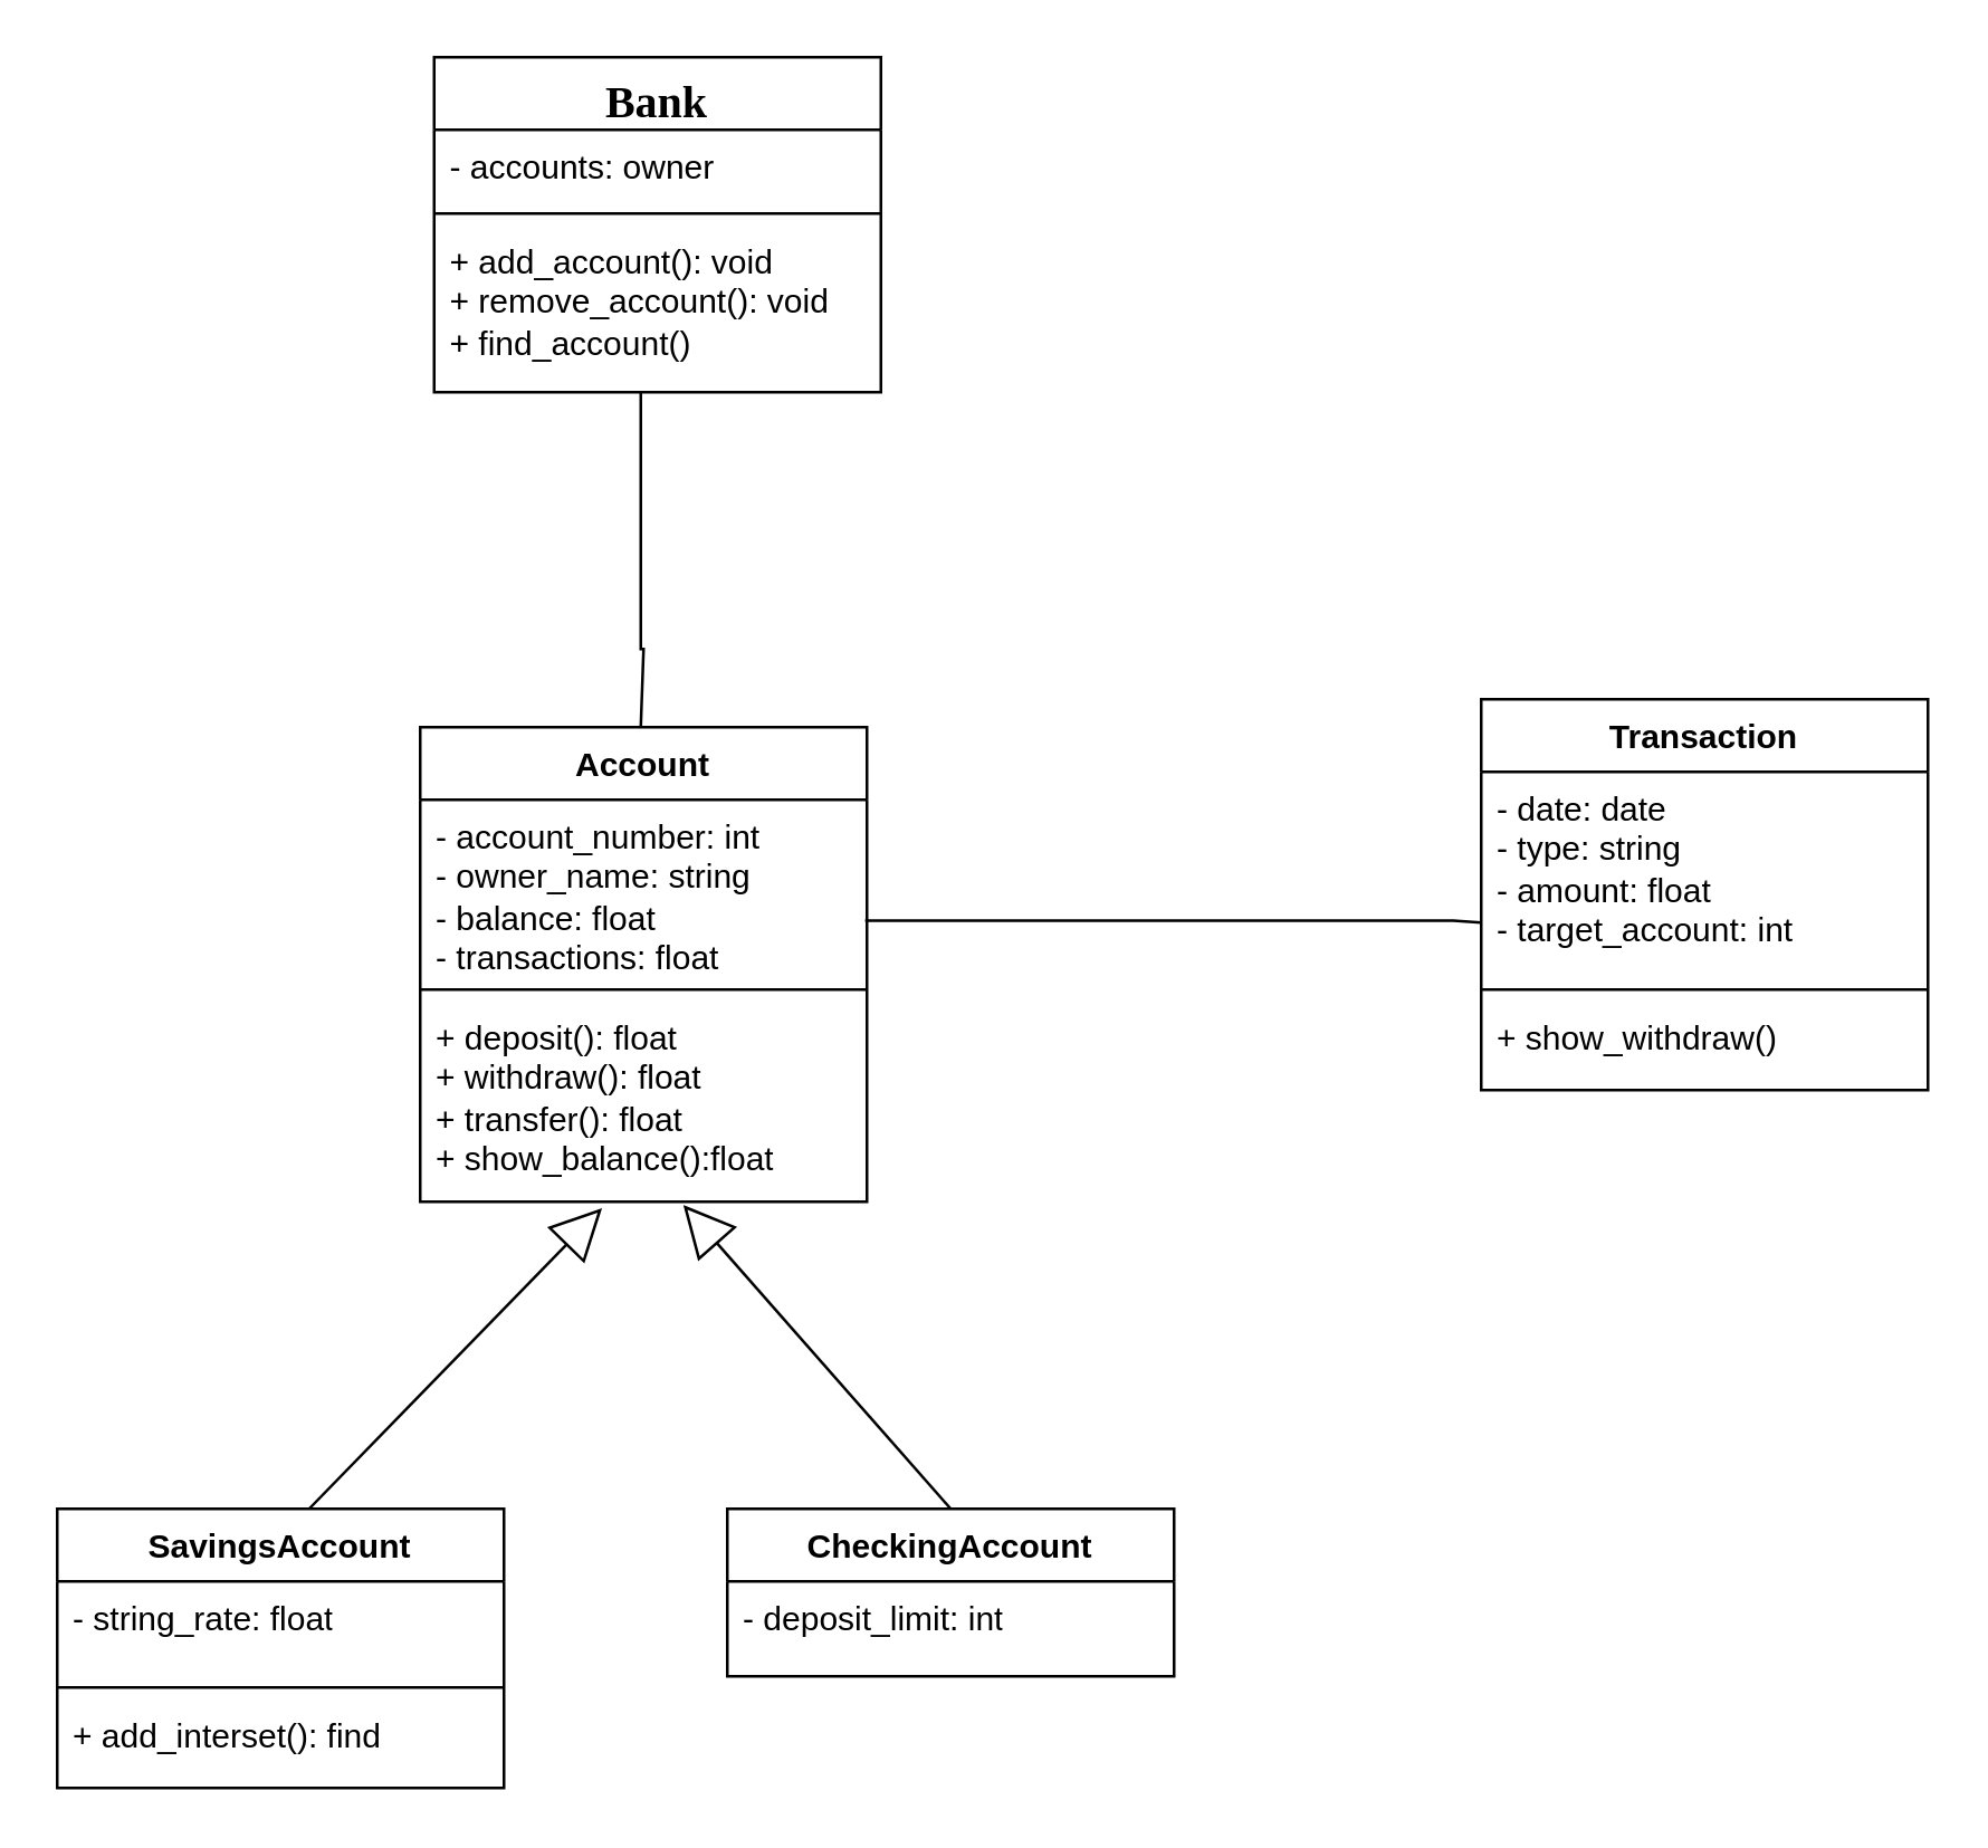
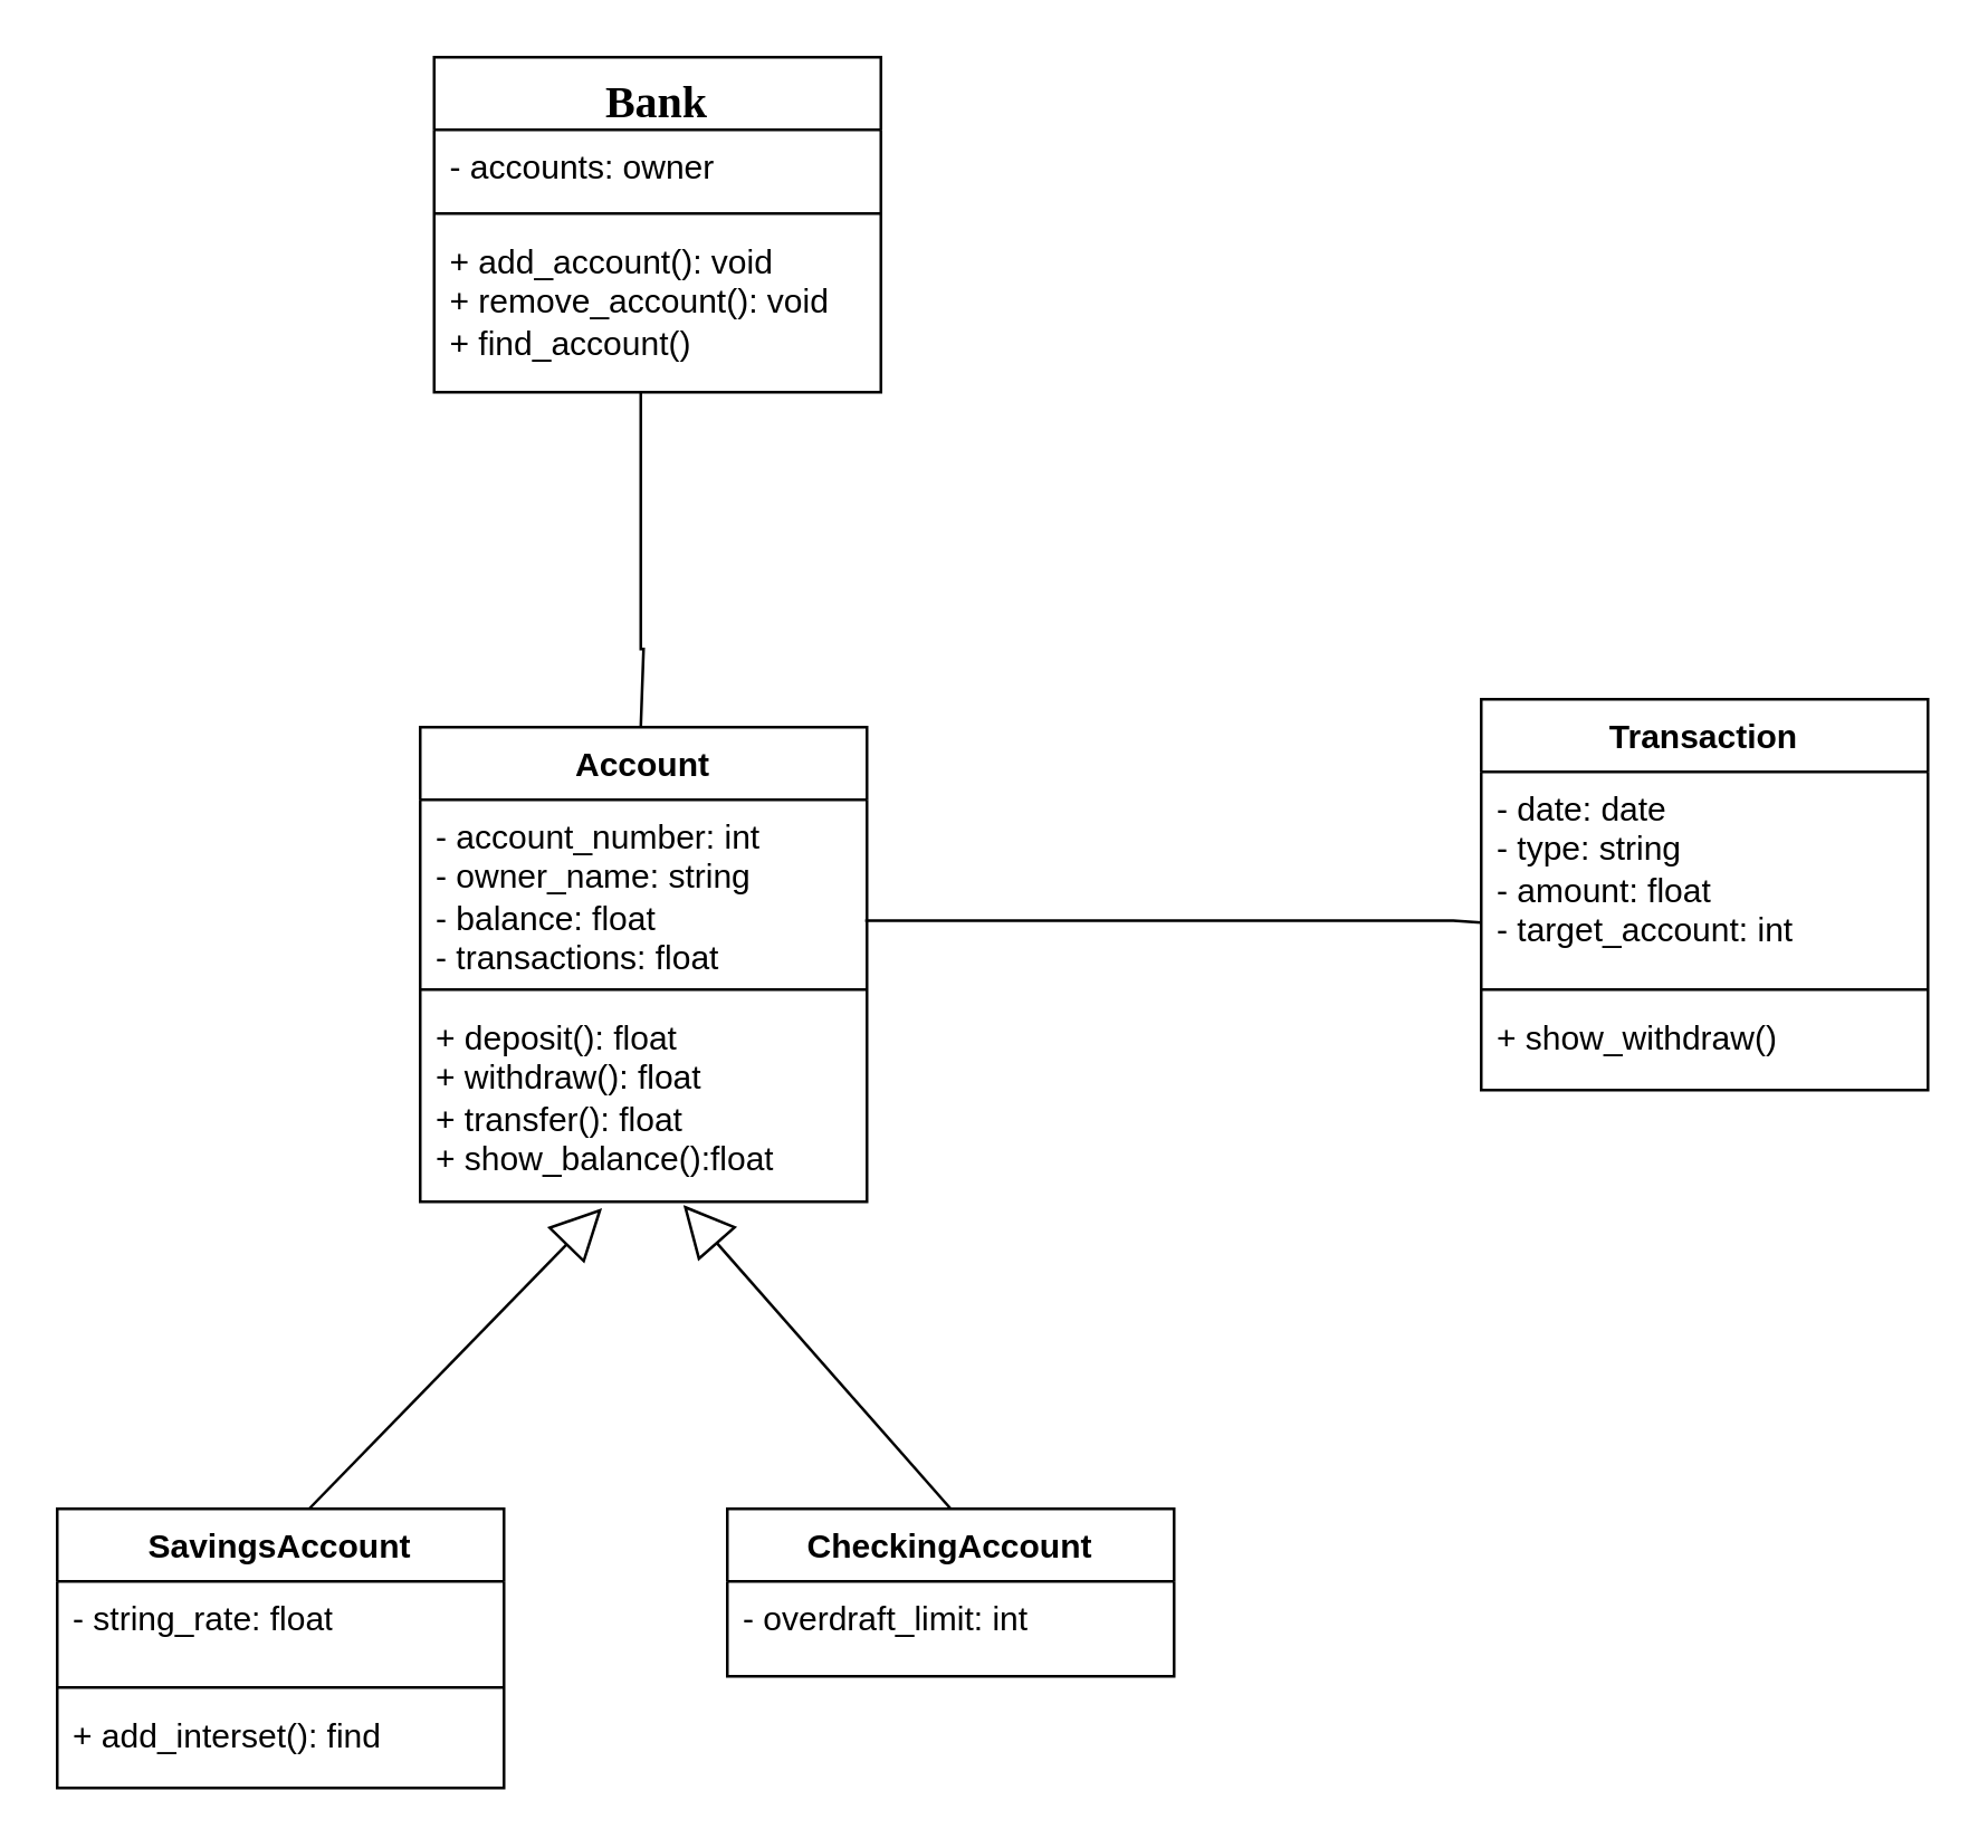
- <mxCell id="18" value="&lt;div&gt;&lt;div&gt;- deposit_limit: int&lt;/div&gt;&lt;/div&gt;" style="text;strokeColor=none;fillColor=none;align=left;verticalAlign=top;spacingLeft=4;spacingRight=4;overflow=hidden;rotatable=0;points=[[0,0.5],[1,0.5]];portConstraint=eastwest;whiteSpace=wrap;html=1;" vertex="1" parent="17"><mxGeometry y="26" width="160" height="34" as="geometry" /></mxCell>
+ <mxCell id="18" value="&lt;div&gt;&lt;div&gt;- overdraft_limit: int&lt;/div&gt;&lt;/div&gt;" style="text;strokeColor=none;fillColor=none;align=left;verticalAlign=top;spacingLeft=4;spacingRight=4;overflow=hidden;rotatable=0;points=[[0,0.5],[1,0.5]];portConstraint=eastwest;whiteSpace=wrap;html=1;" vertex="1" parent="17"><mxGeometry y="26" width="160" height="34" as="geometry" /></mxCell>
